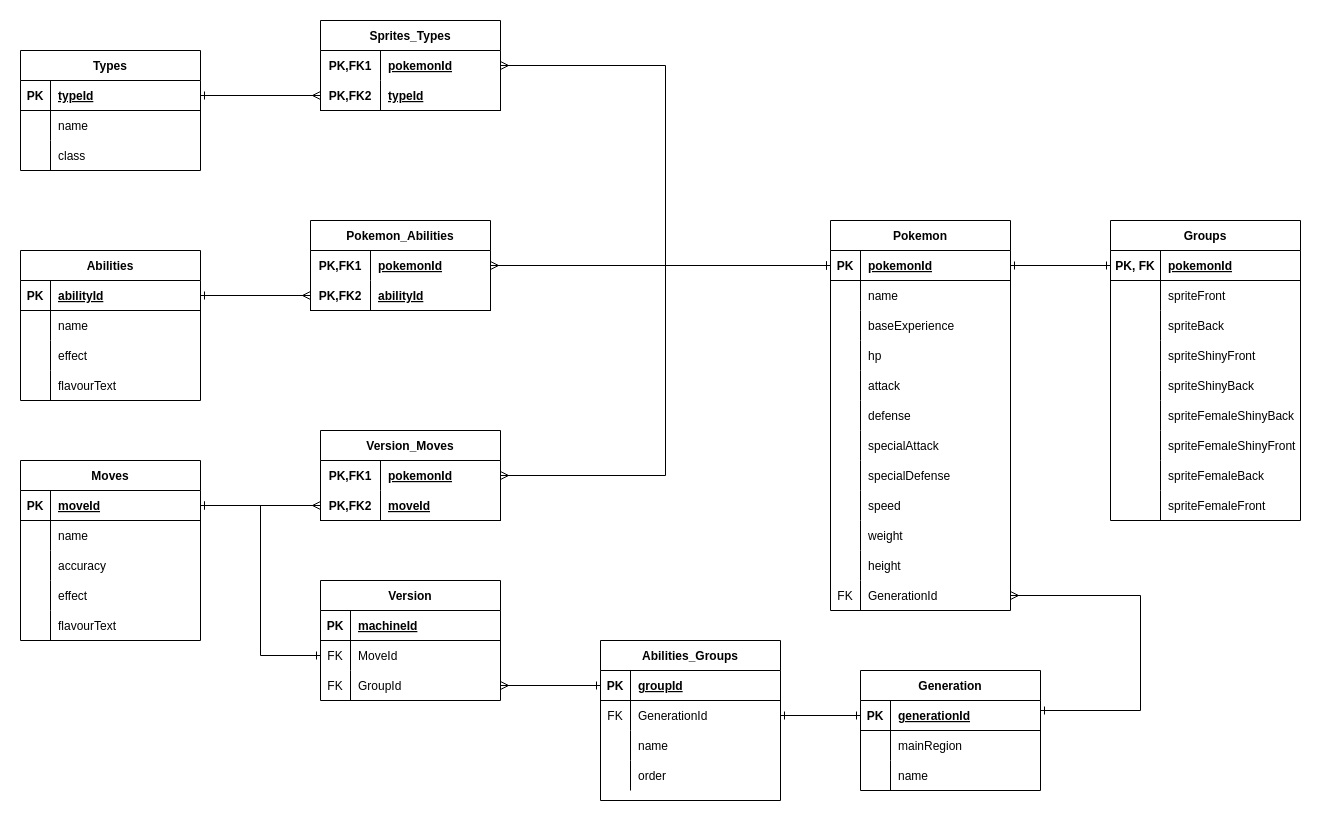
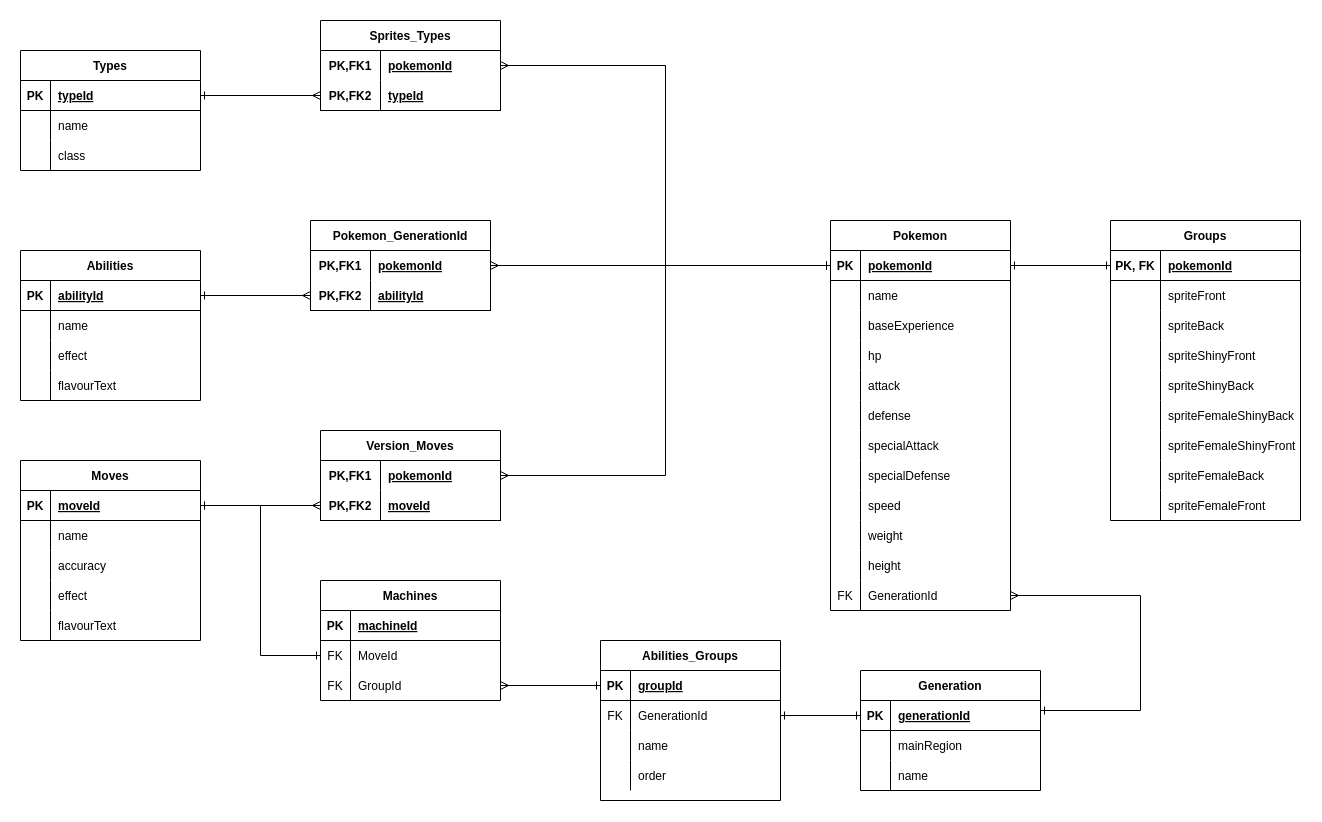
- <mxCell id="85" value="Pokemon_Abilities" style="shape=table;startSize=30;container=1;collapsible=1;childLayout=tableLayout;fixedRows=1;rowLines=0;fontStyle=1;align=center;resizeLast=1;" vertex="1" parent="1"><mxGeometry x="310" y="220" width="180" height="90" as="geometry" /></mxCell>
+ <mxCell id="85" value="Pokemon_GenerationId" style="shape=table;startSize=30;container=1;collapsible=1;childLayout=tableLayout;fixedRows=1;rowLines=0;fontStyle=1;align=center;resizeLast=1;" vertex="1" parent="1"><mxGeometry x="310" y="220" width="180" height="90" as="geometry" /></mxCell>
- <mxCell id="105" value="Version" style="shape=table;startSize=30;container=1;collapsible=1;childLayout=tableLayout;fixedRows=1;rowLines=0;fontStyle=1;align=center;resizeLast=1;" vertex="1" parent="1"><mxGeometry x="320" y="580" width="180" height="120" as="geometry" /></mxCell>
+ <mxCell id="105" value="Machines" style="shape=table;startSize=30;container=1;collapsible=1;childLayout=tableLayout;fixedRows=1;rowLines=0;fontStyle=1;align=center;resizeLast=1;" vertex="1" parent="1"><mxGeometry x="320" y="580" width="180" height="120" as="geometry" /></mxCell>
